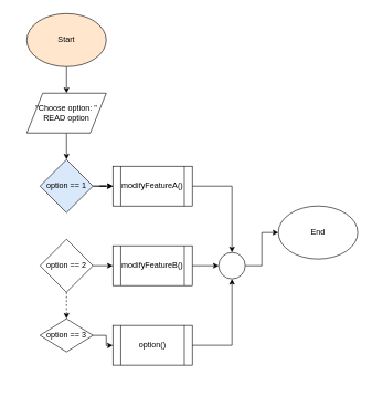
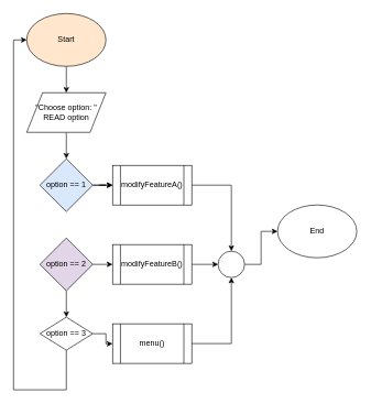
+ <mxCell id="12" style="edgeStyle=orthogonalEdgeStyle;rounded=0;orthogonalLoop=1;jettySize=auto;html=1;entryX=0;entryY=0.5;entryDx=0;entryDy=0;" edge="1" parent="1" source="14" target="3"><mxGeometry relative="1" as="geometry"><Array as="points"><mxPoint x="100" y="590" /><mxPoint x="20" y="590" /><mxPoint x="20" y="60" /></Array></mxGeometry></mxCell>
- <mxCell id="11" value="option == 2" style="rhombus;whiteSpace=wrap;html=1;" vertex="1" parent="1"><mxGeometry x="60" y="360" width="80" height="80" as="geometry" /></mxCell>
+ <mxCell id="11" value="option == 2" style="rhombus;whiteSpace=wrap;html=1;fillColor=#e1d5e7;" vertex="1" parent="1"><mxGeometry x="60" y="360" width="80" height="80" as="geometry" /></mxCell>
- <mxCell id="9" value="" style="edgeStyle=orthogonalEdgeStyle;rounded=0;orthogonalLoop=1;jettySize=auto;html=1;dashed=1;" edge="1" parent="1" source="11" target="14"><mxGeometry relative="1" as="geometry" /></mxCell>
+ <mxCell id="9" value="" style="edgeStyle=orthogonalEdgeStyle;rounded=0;orthogonalLoop=1;jettySize=auto;html=1;" edge="1" parent="1" source="11" target="14"><mxGeometry relative="1" as="geometry" /></mxCell>
- <mxCell id="20" value="option()" style="shape=process;whiteSpace=wrap;html=1;backgroundOutline=1;" vertex="1" parent="1"><mxGeometry x="170" y="490" width="120" height="60" as="geometry" /></mxCell>
+ <mxCell id="20" value="menu()" style="shape=process;whiteSpace=wrap;html=1;backgroundOutline=1;" vertex="1" parent="1"><mxGeometry x="170" y="490" width="120" height="60" as="geometry" /></mxCell>
